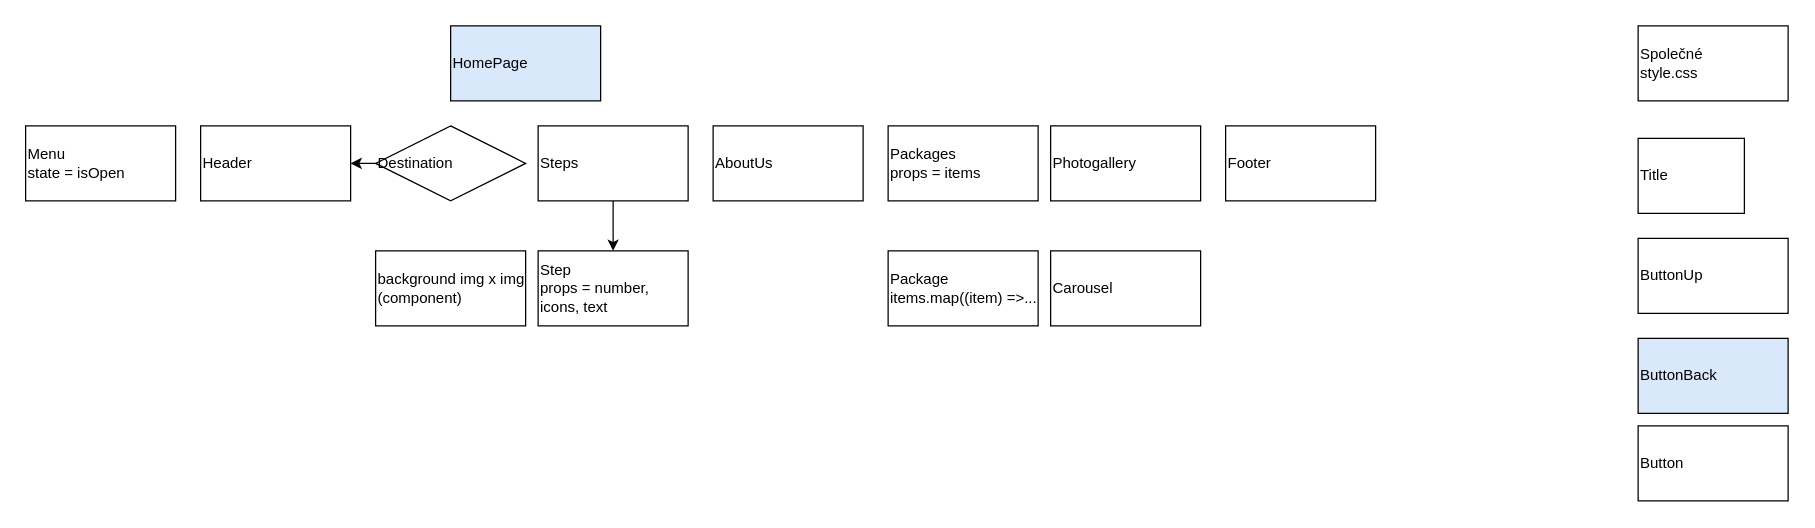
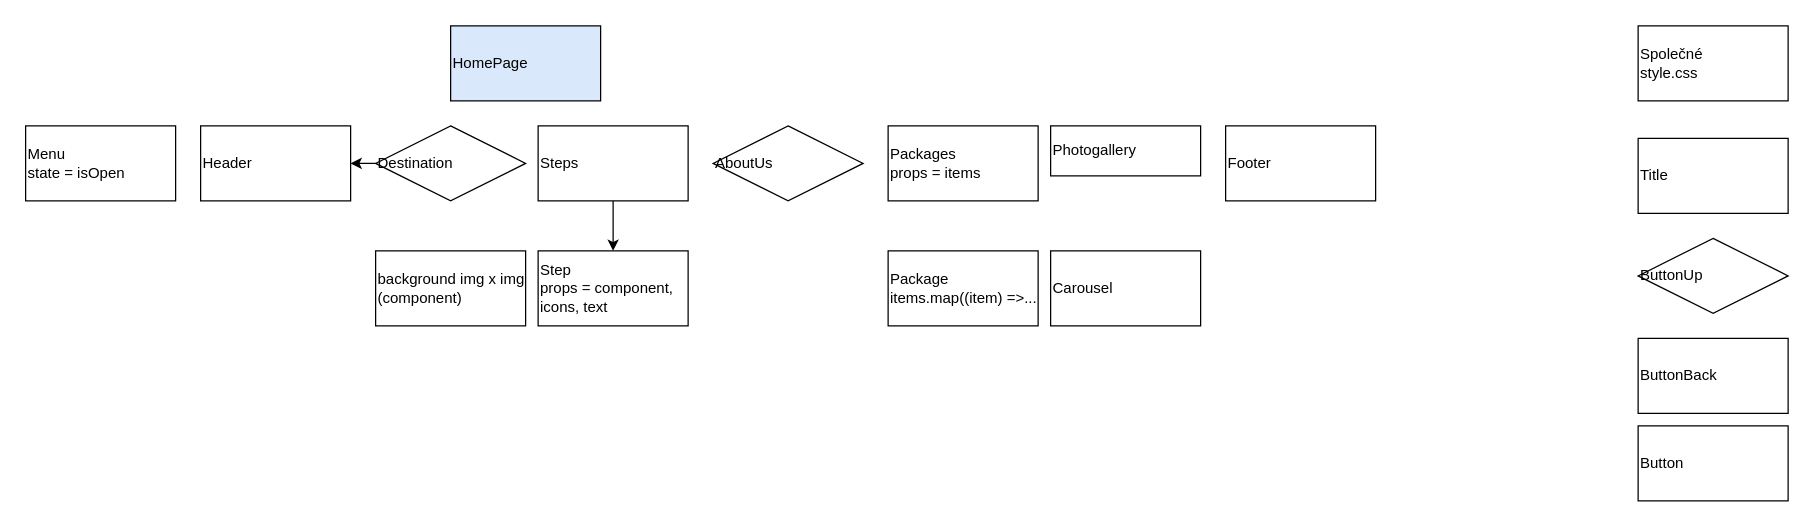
- <mxCell id="9" value="AboutUs" style="rounded=0;whiteSpace=wrap;html=1;align=left;" vertex="1" parent="1"><mxGeometry x="570" y="100" width="120" height="60" as="geometry" /></mxCell>
+ <mxCell id="9" value="AboutUs" style="rhombus;whiteSpace=wrap;html=1;align=left;" vertex="1" parent="1"><mxGeometry x="570" y="100" width="120" height="60" as="geometry" /></mxCell>
- <mxCell id="11" value="Photogallery" style="rounded=0;whiteSpace=wrap;html=1;align=left;" vertex="1" parent="1"><mxGeometry x="840" y="100" width="120" height="60" as="geometry" /></mxCell>
+ <mxCell id="11" value="Photogallery" style="rounded=0;whiteSpace=wrap;html=1;align=left;" vertex="1" parent="1"><mxGeometry x="840" y="100" width="120" height="40" as="geometry" /></mxCell>
- <mxCell id="14" value="Title" style="rounded=0;whiteSpace=wrap;html=1;align=left;" vertex="1" parent="1"><mxGeometry x="1310" y="110" width="85" height="60" as="geometry" /></mxCell>
+ <mxCell id="14" value="Title" style="rounded=0;whiteSpace=wrap;html=1;align=left;" vertex="1" parent="1"><mxGeometry x="1310" y="110" width="120" height="60" as="geometry" /></mxCell>
- <mxCell id="15" value="ButtonUp" style="rounded=0;whiteSpace=wrap;html=1;align=left;" vertex="1" parent="1"><mxGeometry x="1310" y="190" width="120" height="60" as="geometry" /></mxCell>
+ <mxCell id="15" value="ButtonUp" style="rhombus;whiteSpace=wrap;html=1;align=left;" vertex="1" parent="1"><mxGeometry x="1310" y="190" width="120" height="60" as="geometry" /></mxCell>
- <mxCell id="18" value="Step&lt;br&gt;props = number, icons, text" style="rounded=0;whiteSpace=wrap;html=1;align=left;" vertex="1" parent="1"><mxGeometry x="430" y="200" width="120" height="60" as="geometry" /></mxCell>
+ <mxCell id="18" value="Step&lt;br&gt;props = component, icons, text" style="rounded=0;whiteSpace=wrap;html=1;align=left;" vertex="1" parent="1"><mxGeometry x="430" y="200" width="120" height="60" as="geometry" /></mxCell>
- <mxCell id="16" value="ButtonBack" style="rounded=0;whiteSpace=wrap;html=1;align=left;fillColor=#dae8fc;" vertex="1" parent="1"><mxGeometry x="1310" y="270" width="120" height="60" as="geometry" /></mxCell>
+ <mxCell id="16" value="ButtonBack" style="rounded=0;whiteSpace=wrap;html=1;align=left;" vertex="1" parent="1"><mxGeometry x="1310" y="270" width="120" height="60" as="geometry" /></mxCell>
